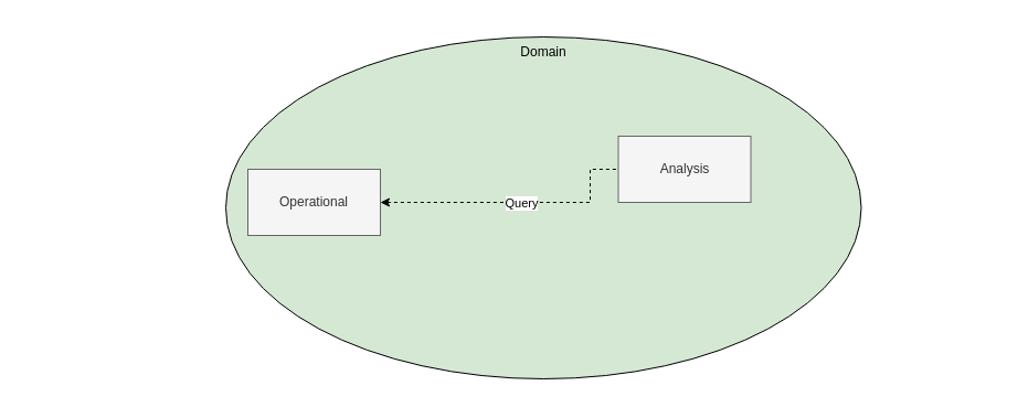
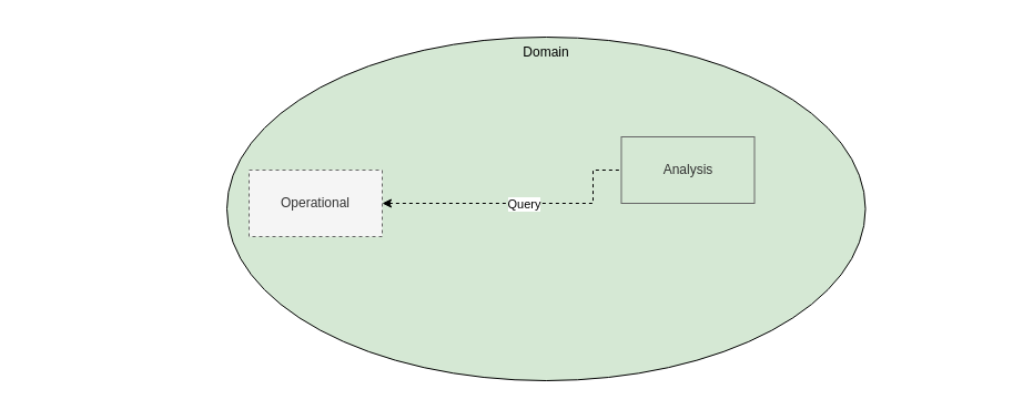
- <mxCell id="3" value="Analysis" style="rounded=0;whiteSpace=wrap;html=1;fillColor=#f5f5f5;fontColor=#333333;strokeColor=#666666;" parent="1" vertex="1"><mxGeometry x="559.5" y="123" width="120" height="60" as="geometry" /></mxCell>
+ <mxCell id="3" value="Analysis" style="rounded=0;whiteSpace=wrap;html=1;fillColor=#d5e8d4;fontColor=#333333;strokeColor=#666666;" parent="1" vertex="1"><mxGeometry x="559.5" y="123" width="120" height="60" as="geometry" /></mxCell>
- <mxCell id="6" value="Operational" style="rounded=0;whiteSpace=wrap;html=1;fillColor=#f5f5f5;fontColor=#333333;strokeColor=#666666;" parent="1" vertex="1"><mxGeometry x="224" y="153" width="120" height="60" as="geometry" /></mxCell>
+ <mxCell id="6" value="Operational" style="rounded=0;whiteSpace=wrap;html=1;fillColor=#f5f5f5;fontColor=#333333;strokeColor=#666666;dashed=1;" parent="1" vertex="1"><mxGeometry x="224" y="153" width="120" height="60" as="geometry" /></mxCell>
